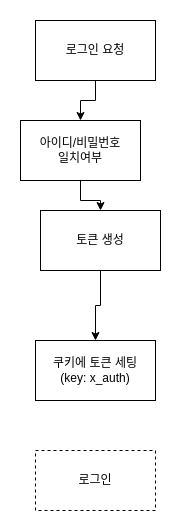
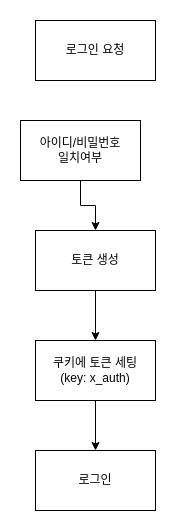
- <mxCell id="8" value="" style="edgeStyle=orthogonalEdgeStyle;rounded=0;orthogonalLoop=1;jettySize=auto;html=1;" parent="1" source="10" target="9" edge="1"><mxGeometry relative="1" as="geometry" /></mxCell>
- <mxCell id="7" value="토큰 생성" style="rounded=0;whiteSpace=wrap;html=1;" parent="1" vertex="1"><mxGeometry x="40" y="210" width="120" height="60" as="geometry" /></mxCell>
+ <mxCell id="7" value="토큰 생성" style="rounded=0;whiteSpace=wrap;html=1;" parent="1" vertex="1"><mxGeometry x="35" y="230" width="120" height="60" as="geometry" /></mxCell>
+ <mxCell id="2" value="" style="edgeStyle=orthogonalEdgeStyle;rounded=0;orthogonalLoop=1;jettySize=auto;html=1;" parent="1" source="5" target="3" edge="1"><mxGeometry relative="1" as="geometry" /></mxCell>
- <mxCell id="3" value="로그인" style="rounded=0;whiteSpace=wrap;html=1;dashed=1;" parent="1" vertex="1"><mxGeometry x="35" y="450" width="120" height="60" as="geometry" /></mxCell>
+ <mxCell id="3" value="로그인" style="rounded=0;whiteSpace=wrap;html=1;" parent="1" vertex="1"><mxGeometry x="35" y="450" width="120" height="60" as="geometry" /></mxCell>
